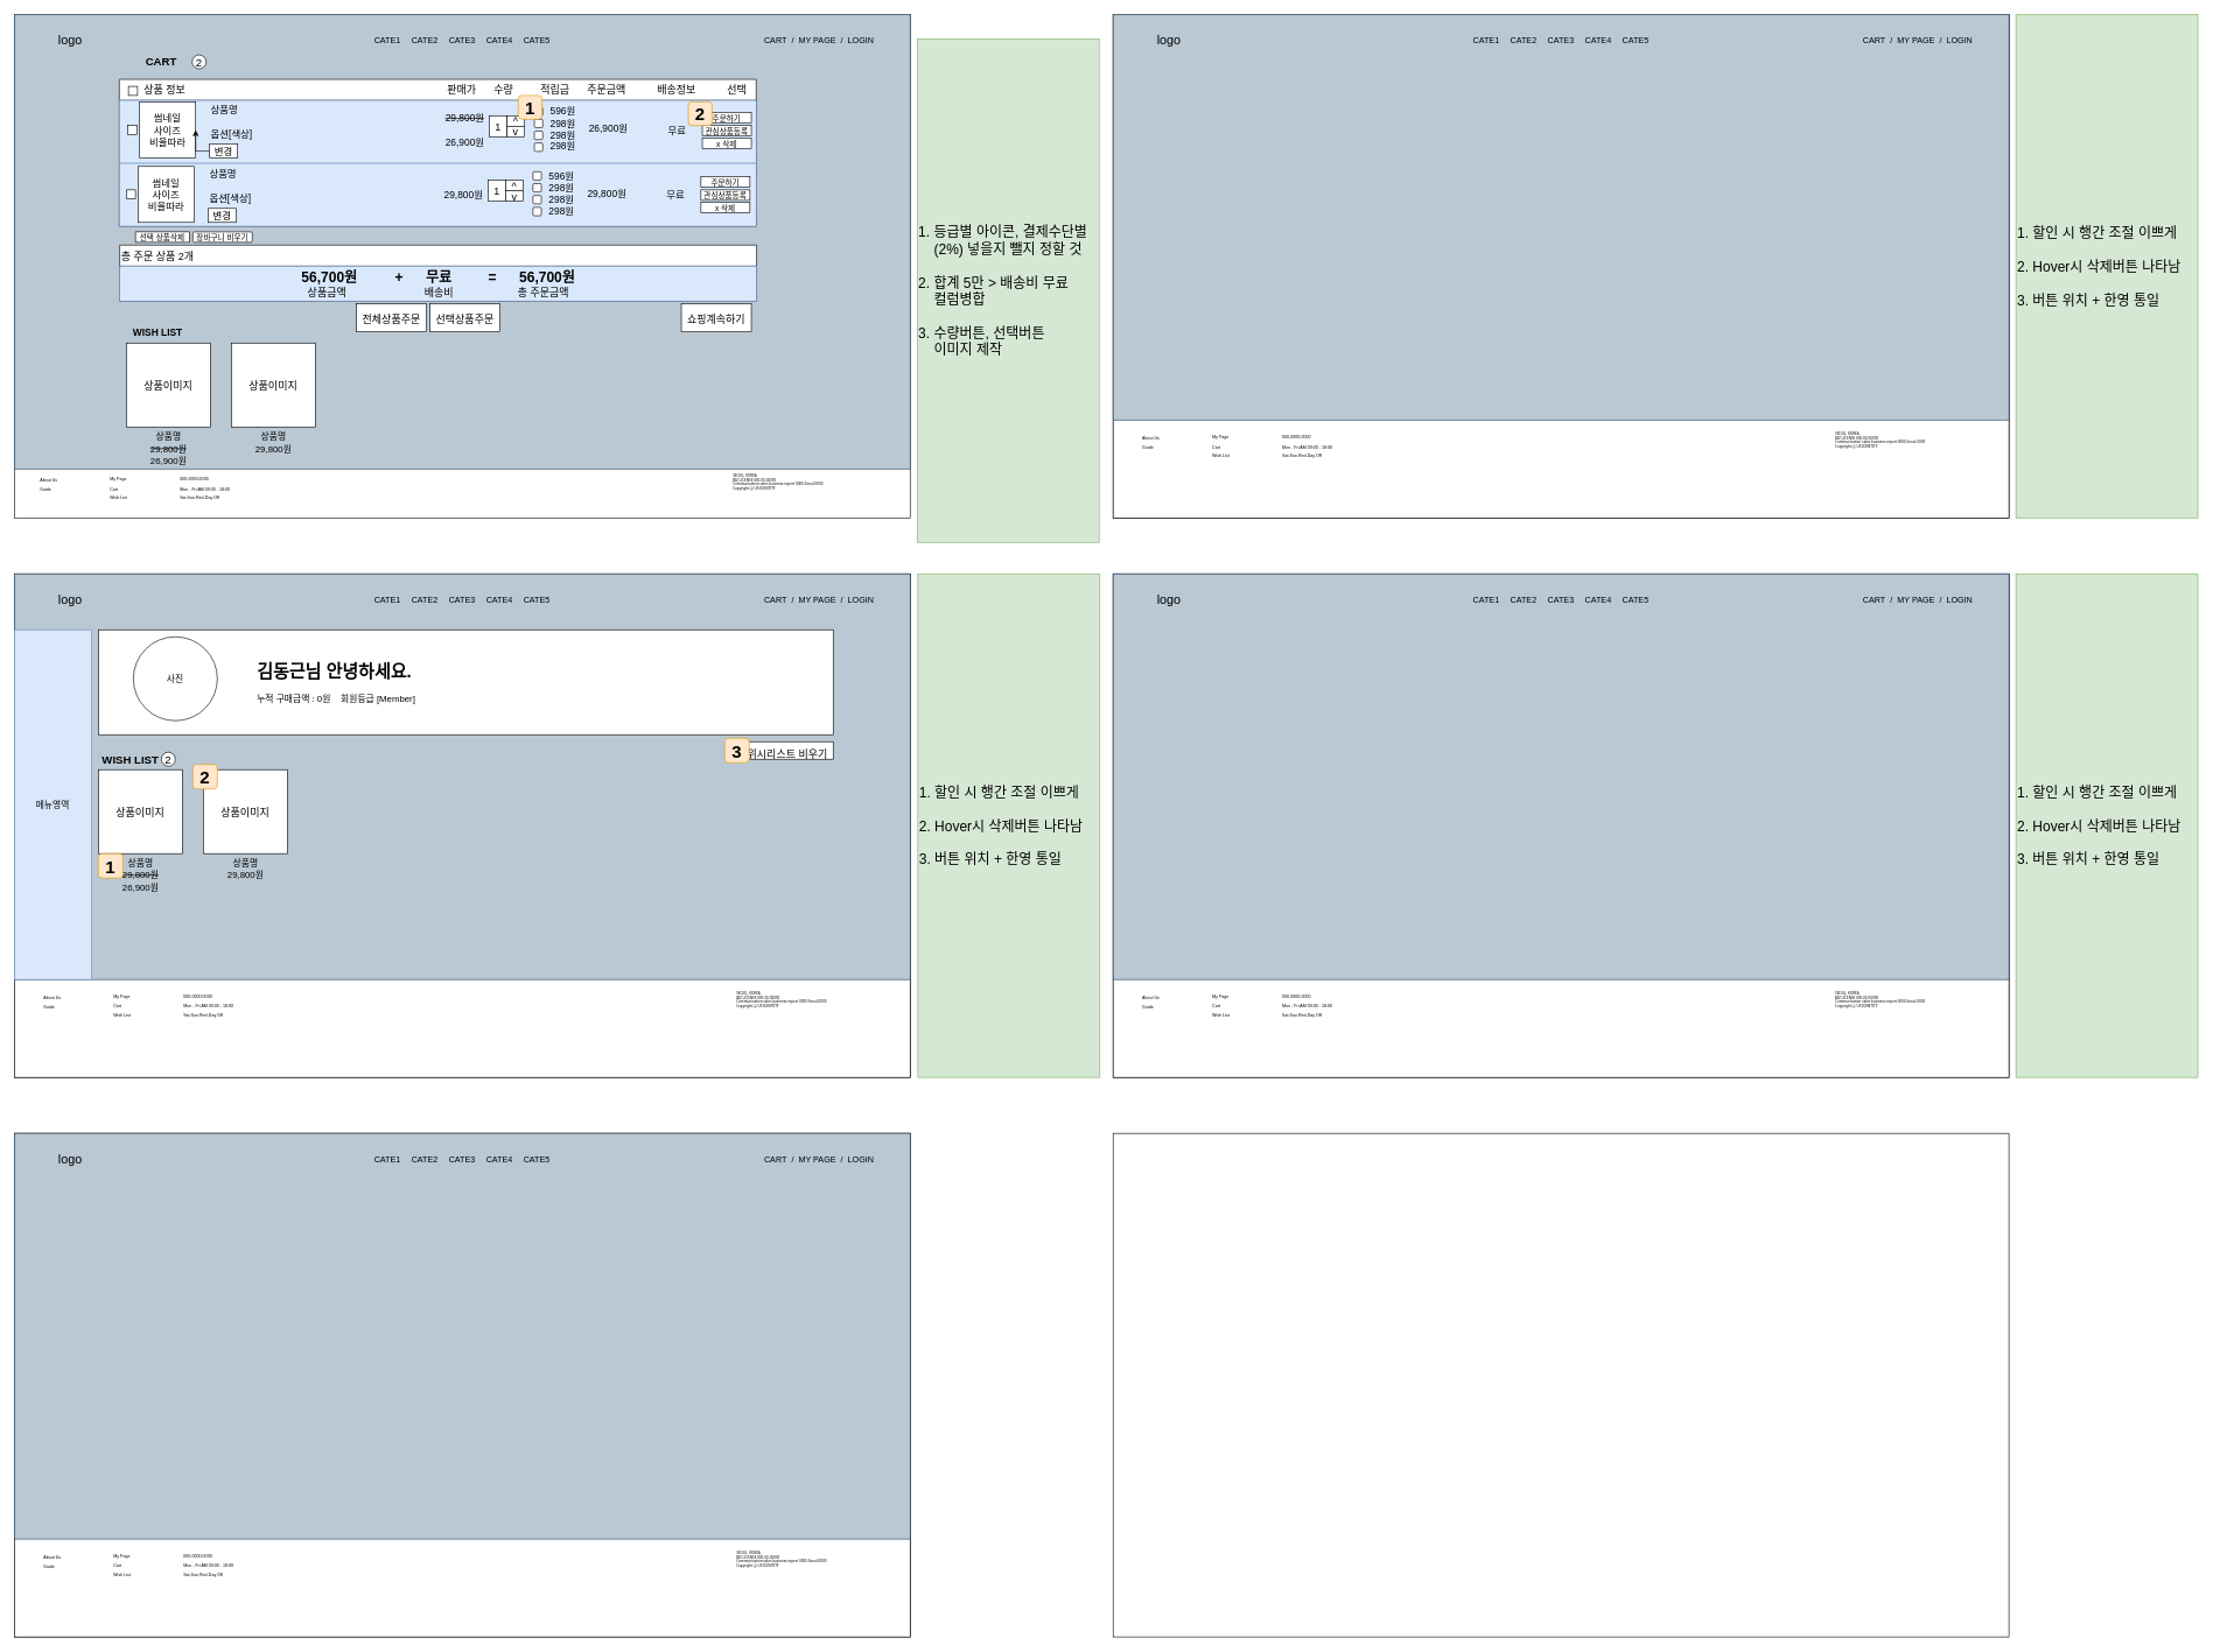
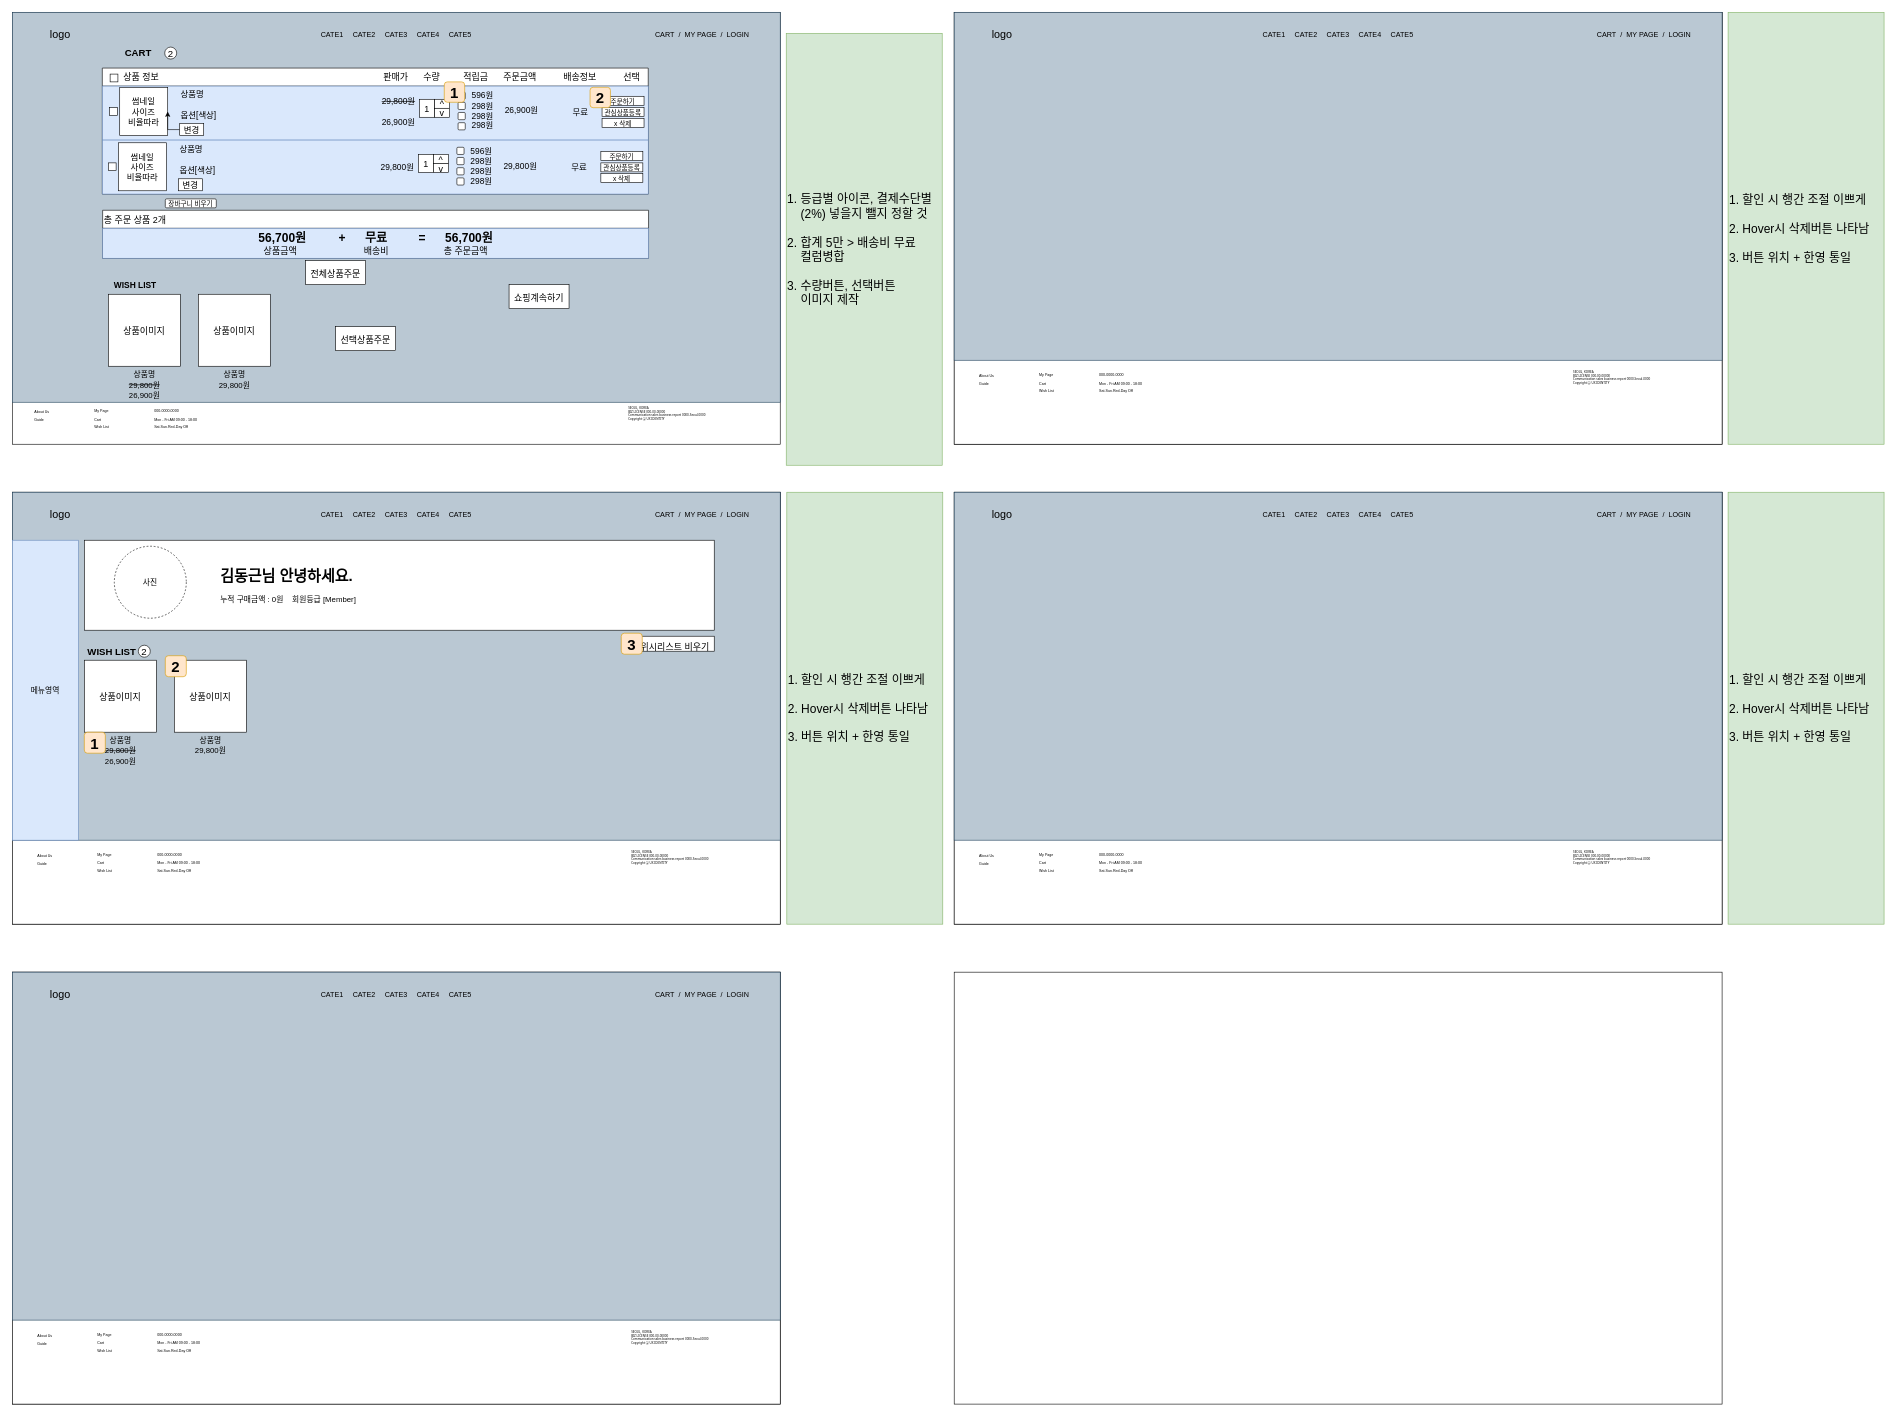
- <mxCell id="143" value="&lt;span style=&quot;font-size: 11px;&quot;&gt;선택 상품삭제&lt;/span&gt;" style="rounded=0;whiteSpace=wrap;html=1;labelBorderColor=none;fontSize=14;" vertex="1" parent="121"><mxGeometry x="13" y="110" width="77" height="15" as="geometry" /></mxCell>
- <mxCell id="88" value="&lt;font style=&quot;font-size: 15px;&quot;&gt;선택상품주문&lt;/font&gt;" style="rounded=0;whiteSpace=wrap;html=1;labelBorderColor=none;fontSize=20;" vertex="1" parent="1"><mxGeometry x="614" y="434" width="100" height="40" as="geometry" /></mxCell>
+ <mxCell id="88" value="&lt;font style=&quot;font-size: 15px;&quot;&gt;선택상품주문&lt;/font&gt;" style="rounded=0;whiteSpace=wrap;html=1;labelBorderColor=none;fontSize=20;" vertex="1" parent="1"><mxGeometry x="559" y="544" width="100" height="40" as="geometry" /></mxCell>
- <mxCell id="89" value="&lt;font style=&quot;font-size: 15px;&quot;&gt;쇼핑계속하기&lt;/font&gt;" style="rounded=0;whiteSpace=wrap;html=1;labelBorderColor=none;fontSize=20;" vertex="1" parent="1"><mxGeometry x="973" y="434" width="100" height="40" as="geometry" /></mxCell>
+ <mxCell id="89" value="&lt;font style=&quot;font-size: 15px;&quot;&gt;쇼핑계속하기&lt;/font&gt;" style="rounded=0;whiteSpace=wrap;html=1;labelBorderColor=none;fontSize=20;" vertex="1" parent="1"><mxGeometry x="848" y="474" width="100" height="40" as="geometry" /></mxCell>
- <mxCell id="57" value="사진" style="ellipse;whiteSpace=wrap;html=1;aspect=fixed;labelBorderColor=none;fontSize=13;" vertex="1" parent="1"><mxGeometry x="190" y="910" width="120" height="120" as="geometry" /></mxCell>
+ <mxCell id="57" value="사진" style="ellipse;whiteSpace=wrap;html=1;aspect=fixed;labelBorderColor=none;fontSize=13;dashed=1;" vertex="1" parent="1"><mxGeometry x="190" y="910" width="120" height="120" as="geometry" /></mxCell>
